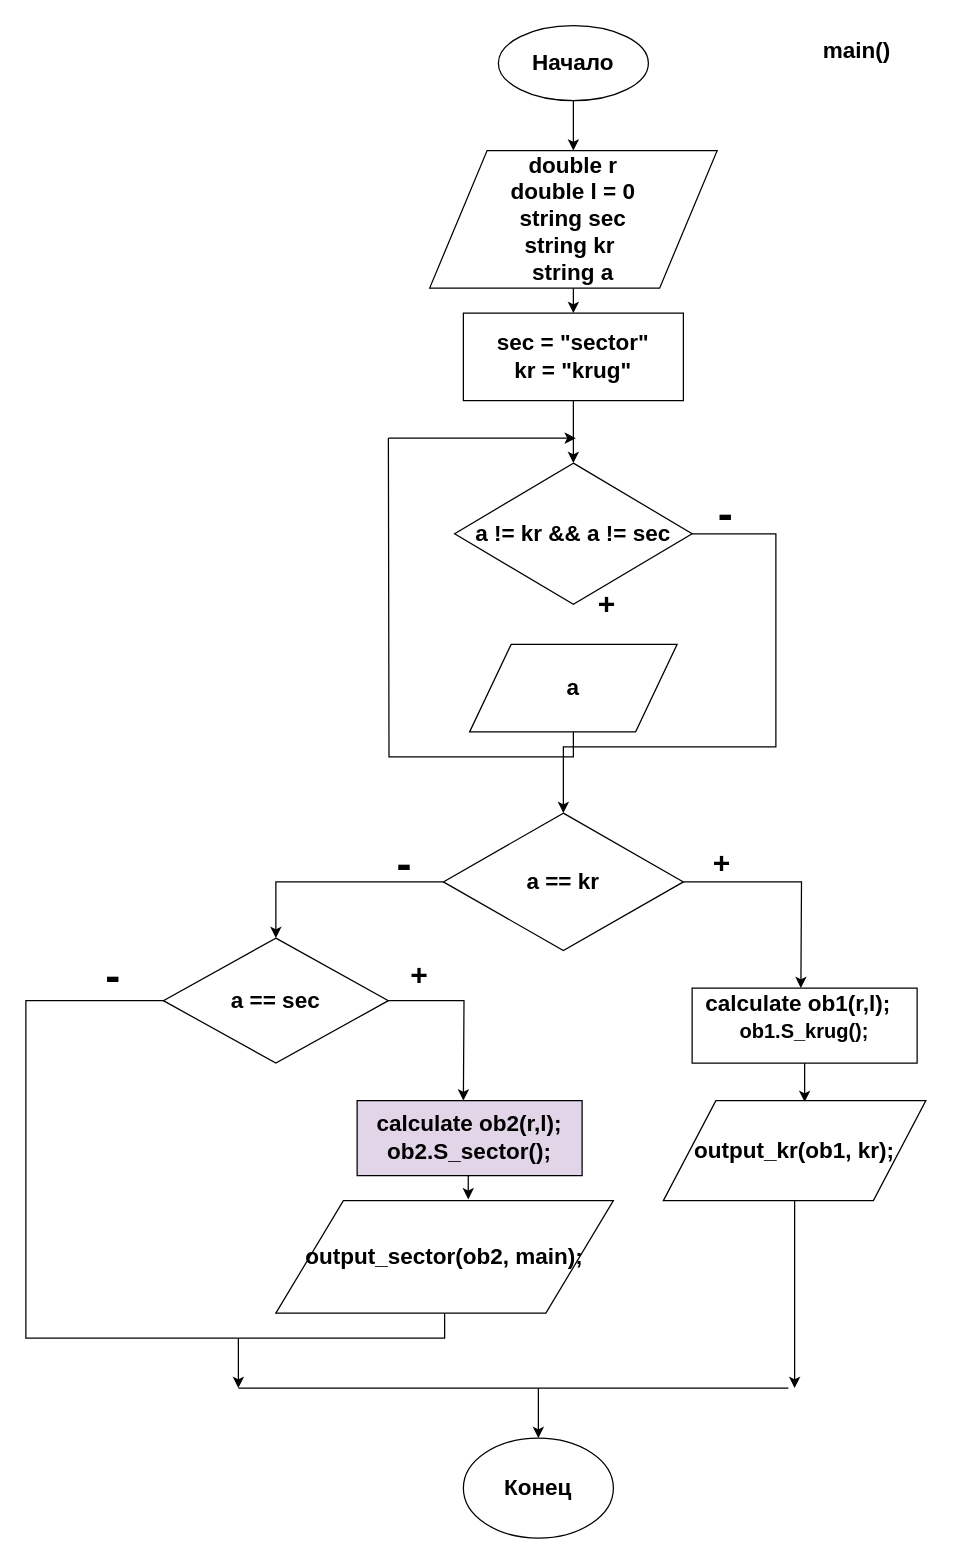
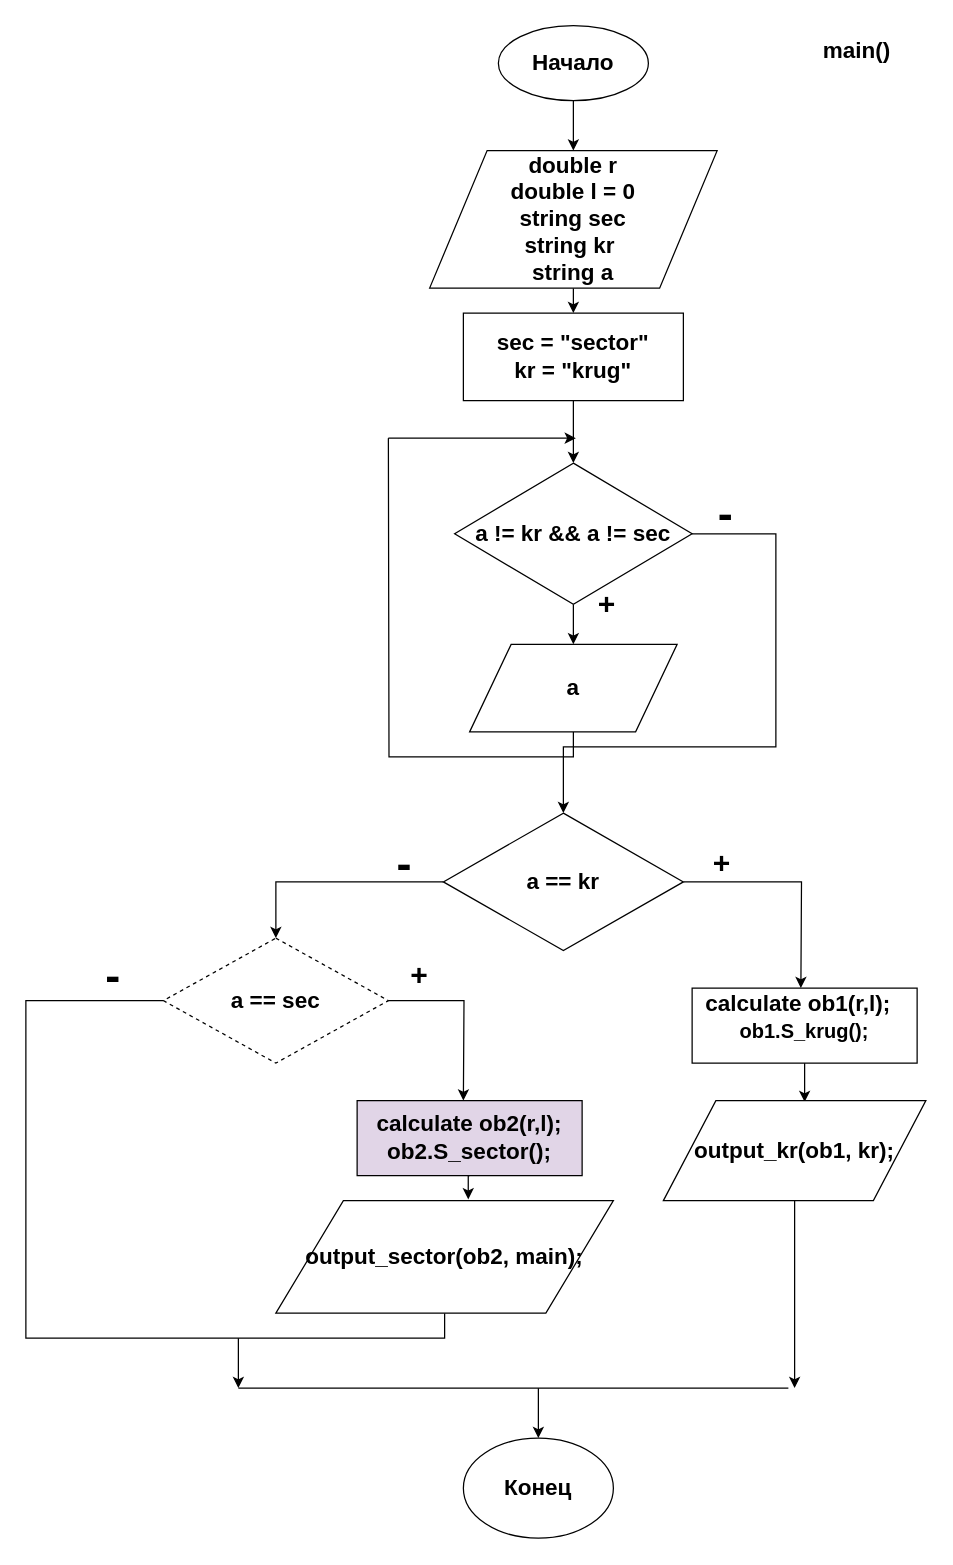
+ <mxCell id="8" style="edgeStyle=orthogonalEdgeStyle;rounded=0;orthogonalLoop=1;jettySize=auto;html=1;exitX=0.5;exitY=1;exitDx=0;exitDy=0;entryX=0.5;entryY=0;entryDx=0;entryDy=0;" edge="1" parent="1" source="10" target="12"><mxGeometry relative="1" as="geometry" /></mxCell>
- <mxCell id="21" value="&lt;b&gt;&lt;font style=&quot;font-size: 18px&quot;&gt;a == sec&lt;/font&gt;&lt;/b&gt;" style="rhombus;whiteSpace=wrap;html=1;" vertex="1" parent="1"><mxGeometry x="130" y="750" width="180" height="100" as="geometry" /></mxCell>
+ <mxCell id="21" value="&lt;b&gt;&lt;font style=&quot;font-size: 18px&quot;&gt;a == sec&lt;/font&gt;&lt;/b&gt;" style="rhombus;whiteSpace=wrap;html=1;dashed=1;" vertex="1" parent="1"><mxGeometry x="130" y="750" width="180" height="100" as="geometry" /></mxCell>
